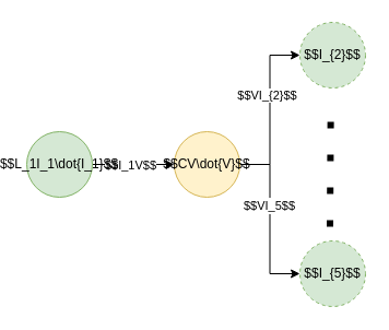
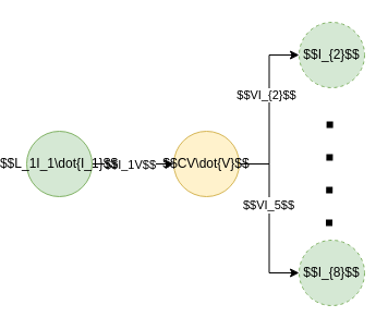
- <mxCell id="11" value="$$I_{5}$$" style="ellipse;whiteSpace=wrap;html=1;aspect=fixed;fillColor=#d5e8d4;strokeColor=#82b366;dashed=1;" parent="1" vertex="1"><mxGeometry x="270" y="220" width="60" height="60" as="geometry" /></mxCell>
+ <mxCell id="11" value="$$I_{8}$$" style="ellipse;whiteSpace=wrap;html=1;aspect=fixed;fillColor=#d5e8d4;strokeColor=#82b366;dashed=1;" parent="1" vertex="1"><mxGeometry x="270" y="220" width="60" height="60" as="geometry" /></mxCell>
